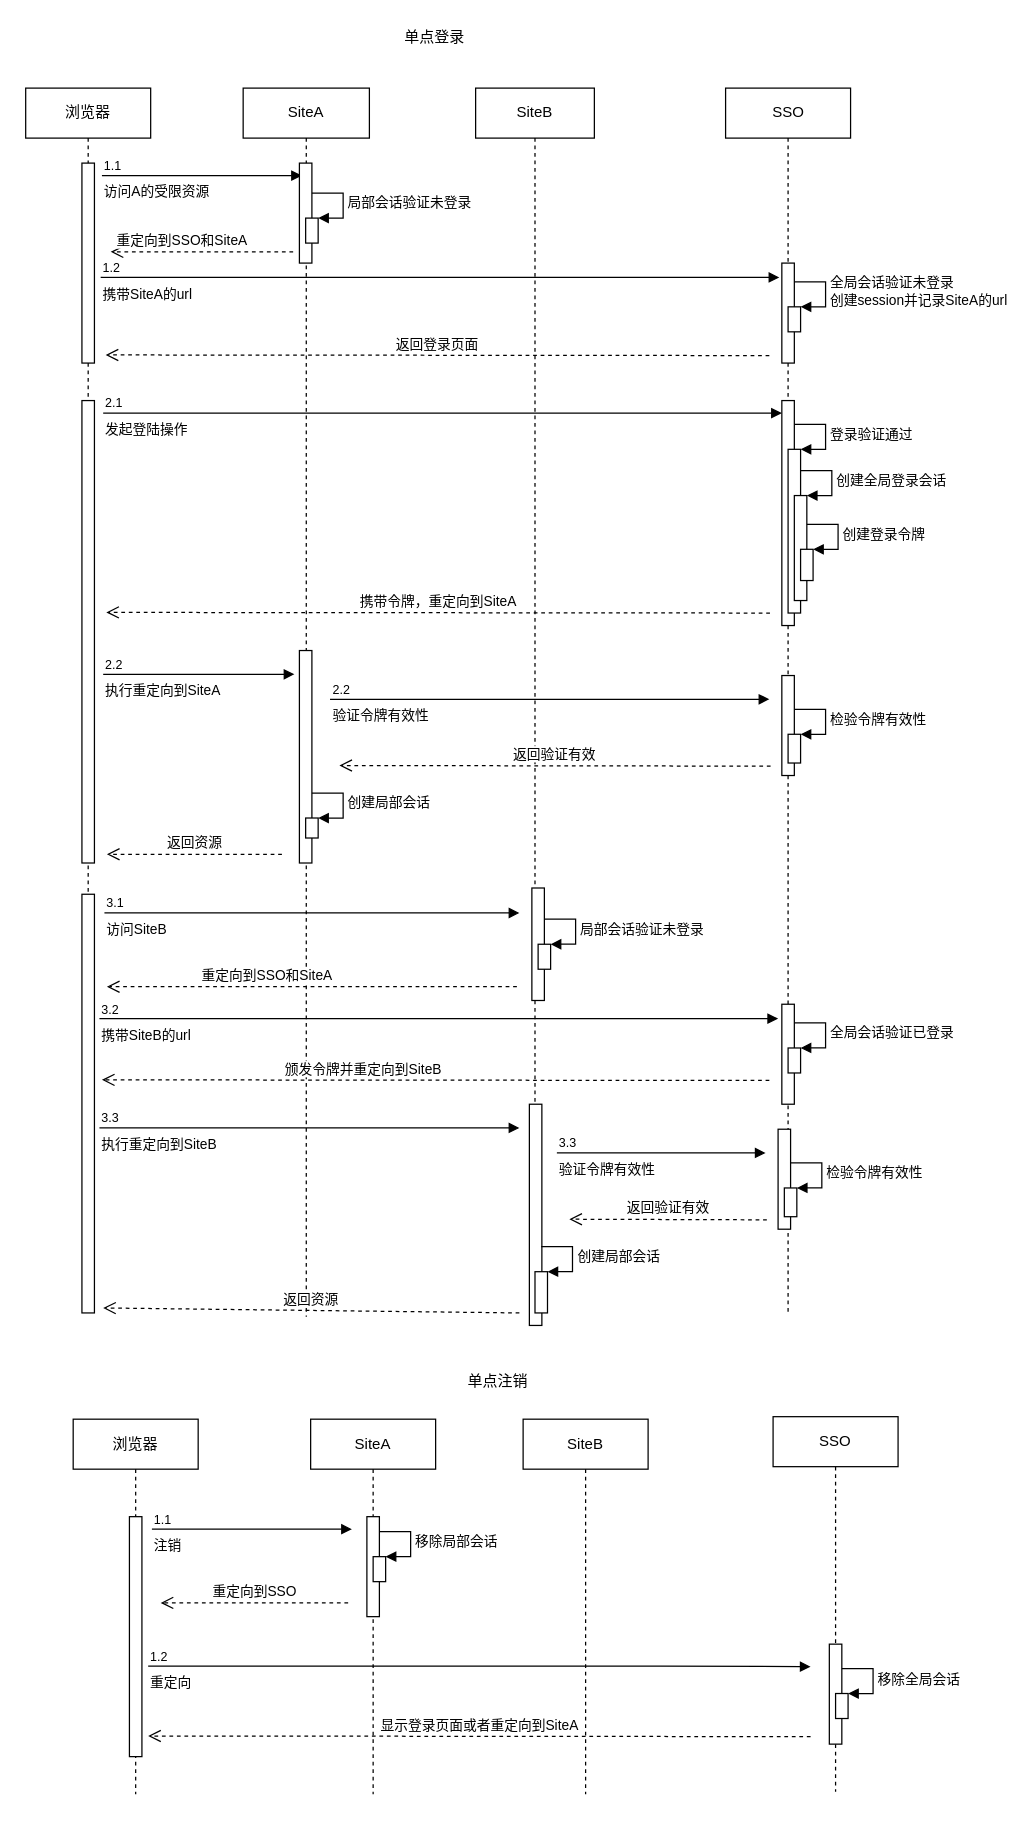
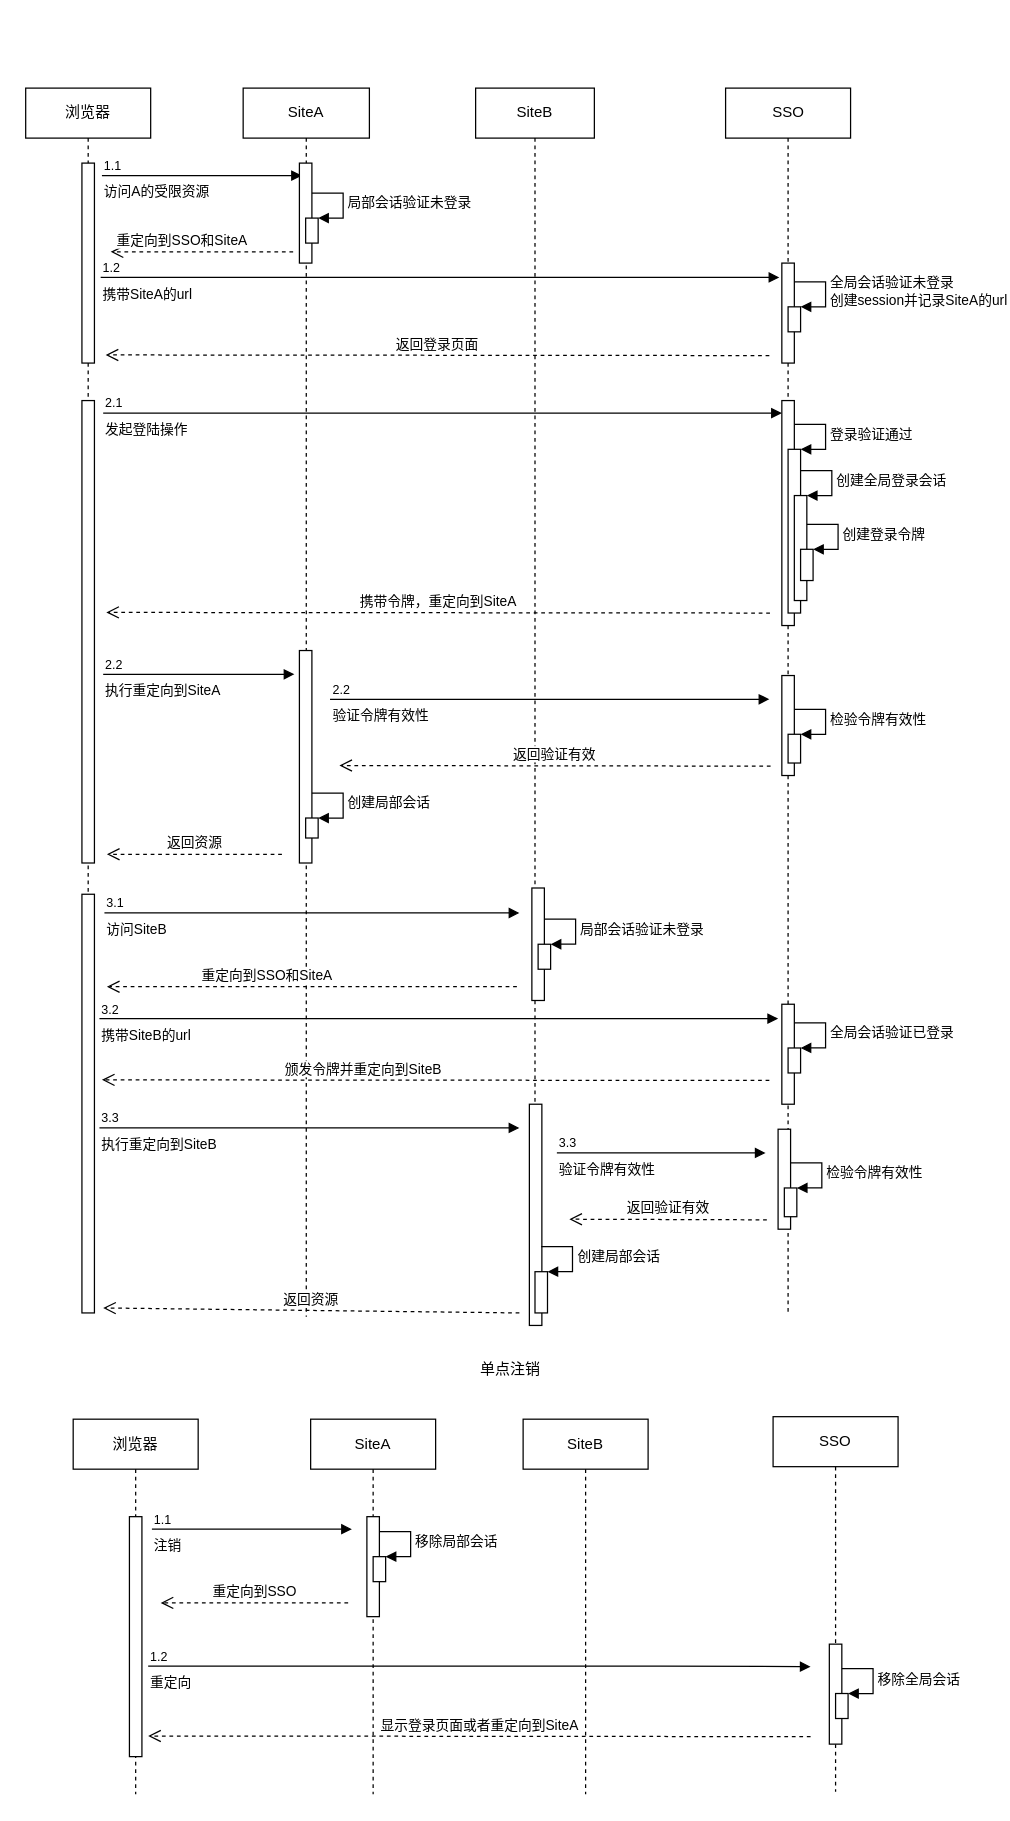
- <mxCell id="54" value="单点登录" style="text;html=1;strokeColor=none;fillColor=none;align=center;verticalAlign=middle;whiteSpace=wrap;rounded=0;" vertex="1" parent="2"><mxGeometry x="285" width="85" height="20" as="geometry" /></mxCell>
- <mxCell id="87" value="单点注销" style="text;html=1;strokeColor=none;fillColor=none;align=center;verticalAlign=middle;whiteSpace=wrap;rounded=0;" vertex="1" parent="69"><mxGeometry x="300" y="10" width="80" height="20" as="geometry" /></mxCell>
+ <mxCell id="87" value="单点注销" style="text;html=1;strokeColor=none;fillColor=none;align=center;verticalAlign=middle;whiteSpace=wrap;rounded=0;" vertex="1" parent="69"><mxGeometry x="310" width="80" height="20" as="geometry" /></mxCell>
